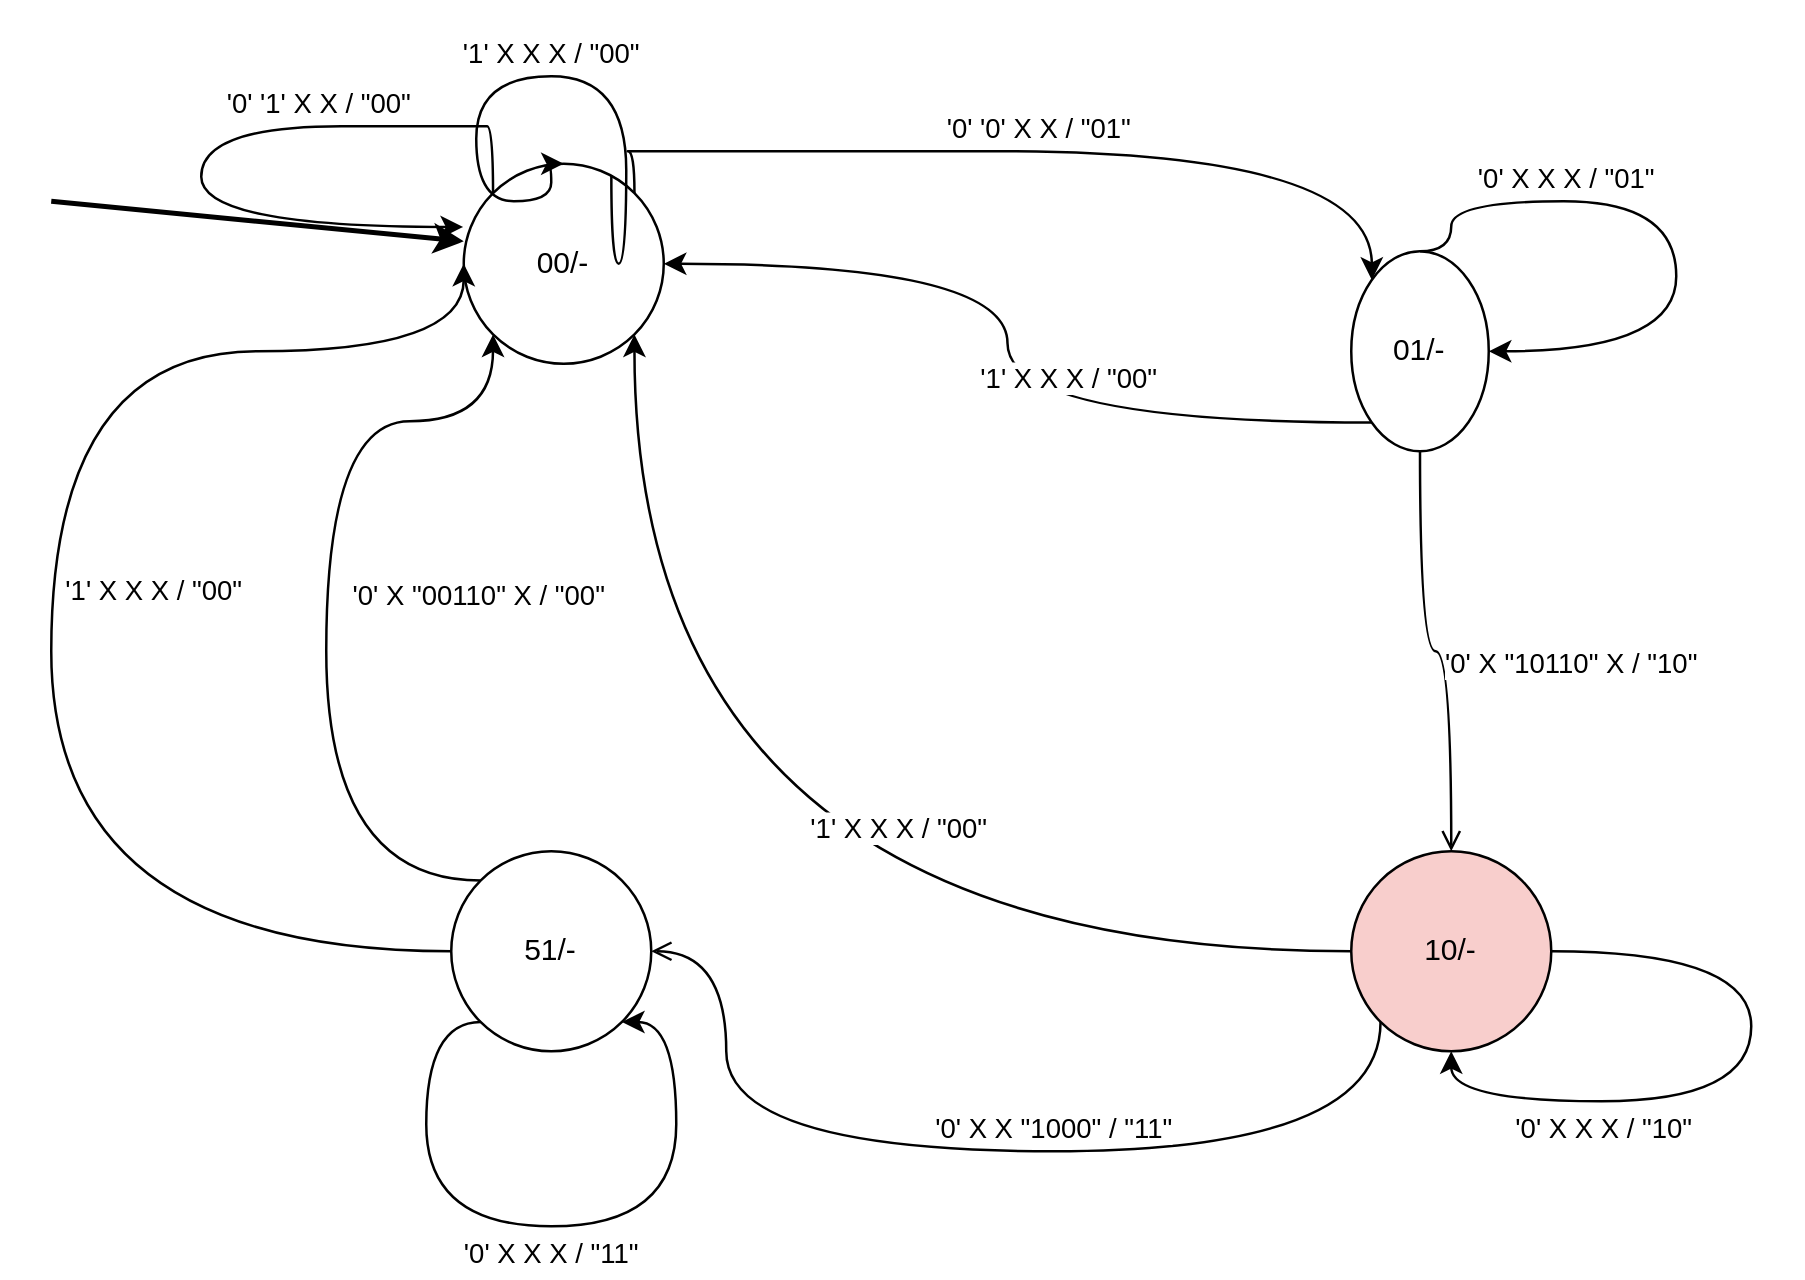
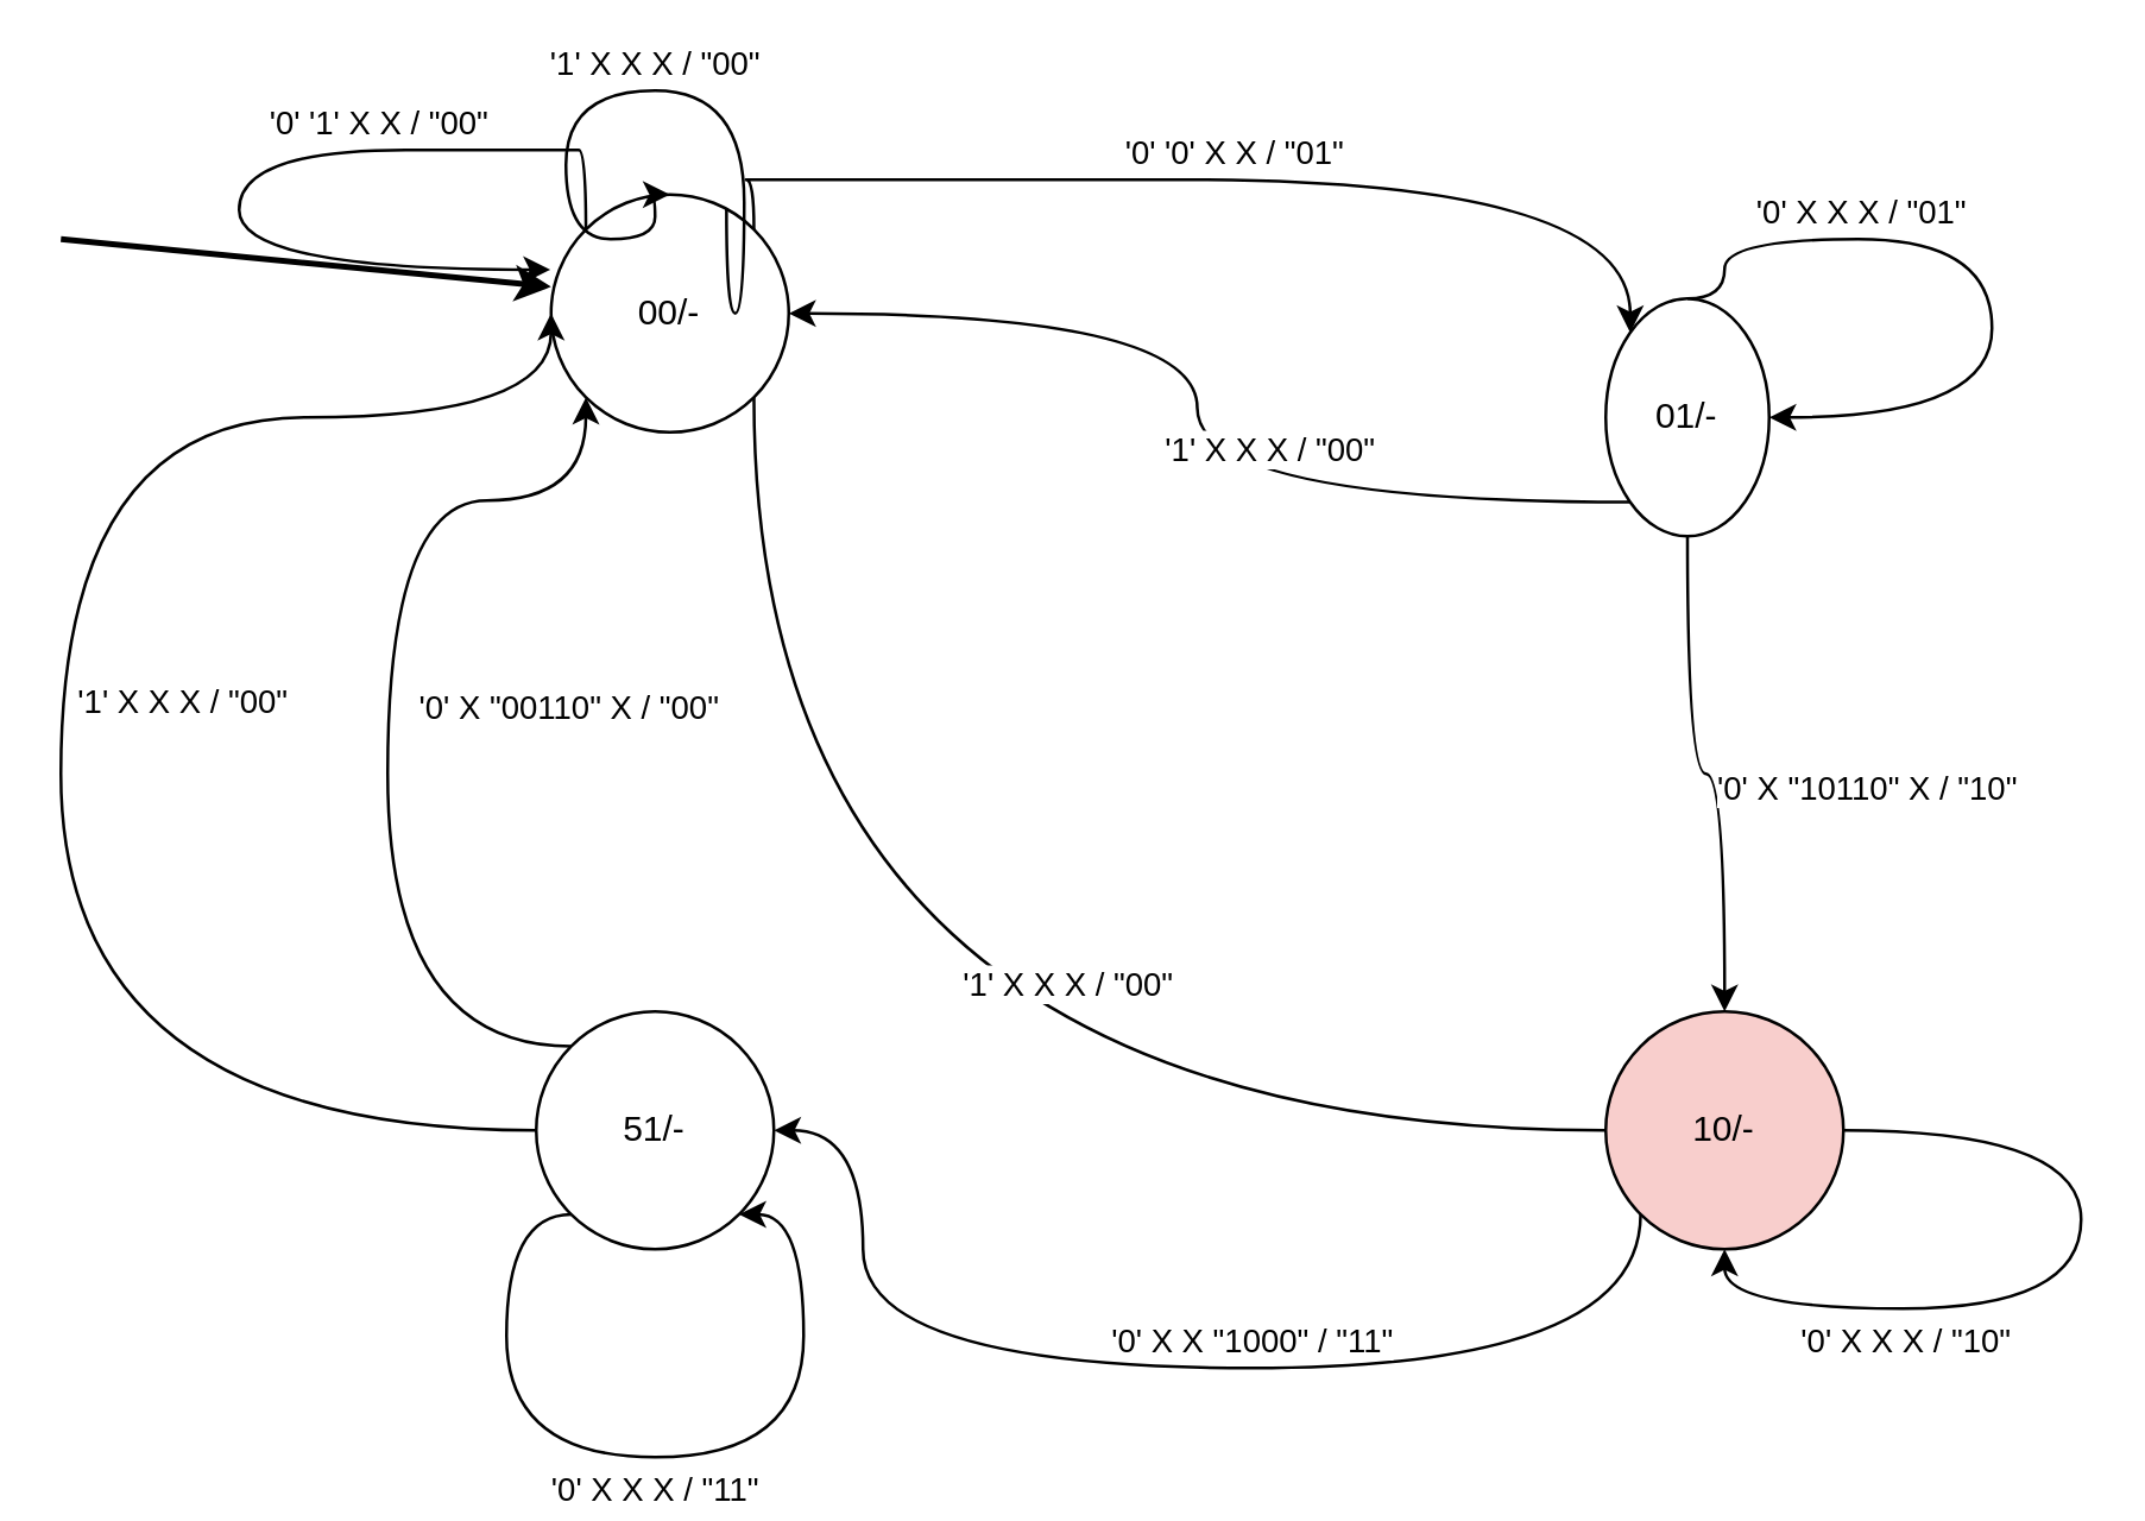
- <mxCell id="12" style="edgeStyle=orthogonalEdgeStyle;curved=1;orthogonalLoop=1;jettySize=auto;html=1;exitX=0;exitY=0.5;exitDx=0;exitDy=0;entryX=1;entryY=1;entryDx=0;entryDy=0;" parent="1" source="14" target="4" edge="1"><mxGeometry relative="1" as="geometry" /></mxCell>
+ <mxCell id="12" style="edgeStyle=orthogonalEdgeStyle;curved=1;orthogonalLoop=1;jettySize=auto;html=1;exitX=0;exitY=0.5;exitDx=0;exitDy=0;entryX=1;entryY=1;entryDx=0;entryDy=0;endArrow=none;" parent="1" source="14" target="4" edge="1"><mxGeometry relative="1" as="geometry" /></mxCell>
- <mxCell id="5" style="edgeStyle=orthogonalEdgeStyle;curved=1;orthogonalLoop=1;jettySize=auto;html=1;exitX=0.5;exitY=1;exitDx=0;exitDy=0;entryX=0.5;entryY=0;entryDx=0;entryDy=0;endArrow=open;" parent="1" source="9" target="14" edge="1"><mxGeometry relative="1" as="geometry" /></mxCell>
+ <mxCell id="5" style="edgeStyle=orthogonalEdgeStyle;curved=1;orthogonalLoop=1;jettySize=auto;html=1;exitX=0.5;exitY=1;exitDx=0;exitDy=0;entryX=0.5;entryY=0;entryDx=0;entryDy=0;" parent="1" source="9" target="14" edge="1"><mxGeometry relative="1" as="geometry" /></mxCell>
- <mxCell id="10" style="edgeStyle=orthogonalEdgeStyle;curved=1;orthogonalLoop=1;jettySize=auto;html=1;exitX=0;exitY=1;exitDx=0;exitDy=0;entryX=1;entryY=0.5;entryDx=0;entryDy=0;endArrow=open;" parent="1" source="14" target="19" edge="1"><mxGeometry relative="1" as="geometry"><Array as="points"><mxPoint x="552" y="460" /><mxPoint x="290" y="460" /><mxPoint x="290" y="380" /></Array></mxGeometry></mxCell>
+ <mxCell id="10" style="edgeStyle=orthogonalEdgeStyle;curved=1;orthogonalLoop=1;jettySize=auto;html=1;exitX=0;exitY=1;exitDx=0;exitDy=0;entryX=1;entryY=0.5;entryDx=0;entryDy=0;" parent="1" source="14" target="19" edge="1"><mxGeometry relative="1" as="geometry"><Array as="points"><mxPoint x="552" y="460" /><mxPoint x="290" y="460" /><mxPoint x="290" y="380" /></Array></mxGeometry></mxCell>
